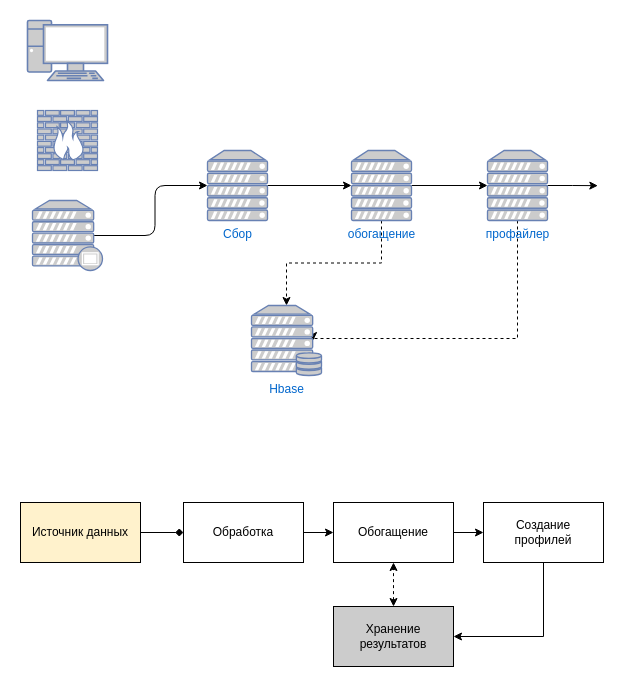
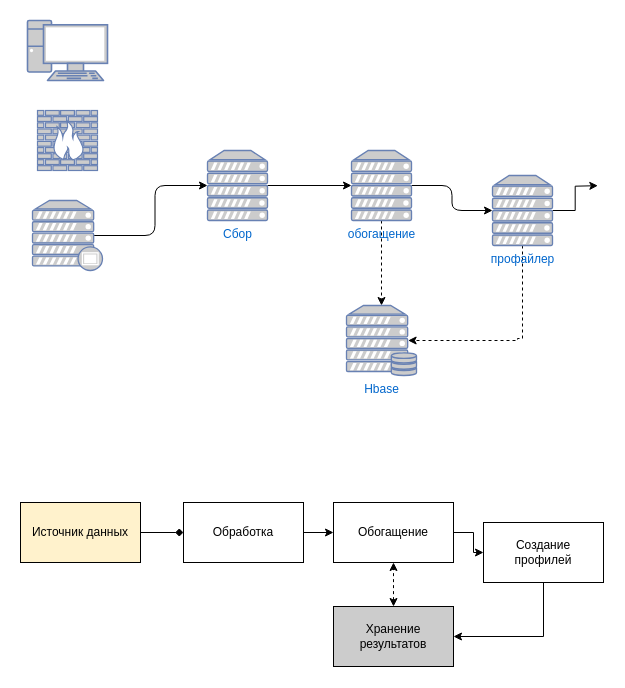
- <mxCell id="13" value="&lt;font style=&quot;vertical-align: inherit&quot;&gt;&lt;font style=&quot;vertical-align: inherit&quot;&gt;профайлер&lt;/font&gt;&lt;/font&gt;" style="fontColor=#0066CC;verticalAlign=top;verticalLabelPosition=bottom;labelPosition=center;align=center;html=1;outlineConnect=0;fillColor=#CCCCCC;strokeColor=#6881B3;gradientColor=none;gradientDirection=north;strokeWidth=2;shape=mxgraph.networks.server;" parent="1" vertex="1"><mxGeometry x="487" y="150" width="60" height="70" as="geometry" /></mxCell>
+ <mxCell id="13" value="&lt;font style=&quot;vertical-align: inherit&quot;&gt;&lt;font style=&quot;vertical-align: inherit&quot;&gt;профайлер&lt;/font&gt;&lt;/font&gt;" style="fontColor=#0066CC;verticalAlign=top;verticalLabelPosition=bottom;labelPosition=center;align=center;html=1;outlineConnect=0;fillColor=#CCCCCC;strokeColor=#6881B3;gradientColor=none;gradientDirection=north;strokeWidth=2;shape=mxgraph.networks.server;" parent="1" vertex="1"><mxGeometry x="492" y="175" width="60" height="70" as="geometry" /></mxCell>
- <mxCell id="14" value="&lt;font style=&quot;vertical-align: inherit&quot;&gt;&lt;font style=&quot;vertical-align: inherit&quot;&gt;&lt;font style=&quot;vertical-align: inherit&quot;&gt;&lt;font style=&quot;vertical-align: inherit&quot;&gt;Hbase&lt;/font&gt;&lt;/font&gt;&lt;/font&gt;&lt;/font&gt;" style="fontColor=#0066CC;verticalAlign=top;verticalLabelPosition=bottom;labelPosition=center;align=center;html=1;outlineConnect=0;fillColor=#CCCCCC;strokeColor=#6881B3;gradientColor=none;gradientDirection=north;strokeWidth=2;shape=mxgraph.networks.server_storage;" parent="1" vertex="1"><mxGeometry x="251" y="305" width="70" height="70" as="geometry" /></mxCell>
+ <mxCell id="14" value="&lt;font style=&quot;vertical-align: inherit&quot;&gt;&lt;font style=&quot;vertical-align: inherit&quot;&gt;&lt;font style=&quot;vertical-align: inherit&quot;&gt;&lt;font style=&quot;vertical-align: inherit&quot;&gt;Hbase&lt;/font&gt;&lt;/font&gt;&lt;/font&gt;&lt;/font&gt;" style="fontColor=#0066CC;verticalAlign=top;verticalLabelPosition=bottom;labelPosition=center;align=center;html=1;outlineConnect=0;fillColor=#CCCCCC;strokeColor=#6881B3;gradientColor=none;gradientDirection=north;strokeWidth=2;shape=mxgraph.networks.server_storage;" parent="1" vertex="1"><mxGeometry x="346" y="305" width="70" height="70" as="geometry" /></mxCell>
- <mxCell id="22" value="Создание&lt;br&gt;профилей" style="rounded=0;whiteSpace=wrap;html=1;shadow=0;strokeColor=#000000;" vertex="1" parent="1"><mxGeometry x="483" y="502" width="120" height="60" as="geometry" /></mxCell>
+ <mxCell id="22" value="Создание&lt;br&gt;профилей" style="rounded=0;whiteSpace=wrap;html=1;shadow=0;strokeColor=#000000;" vertex="1" parent="1"><mxGeometry x="483" y="522" width="120" height="60" as="geometry" /></mxCell>
